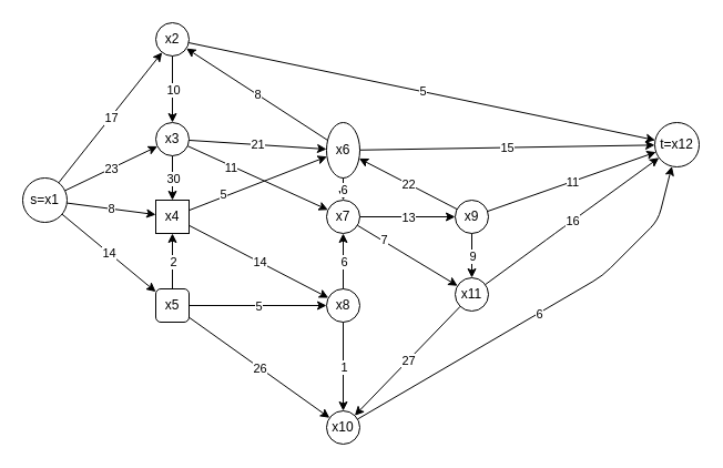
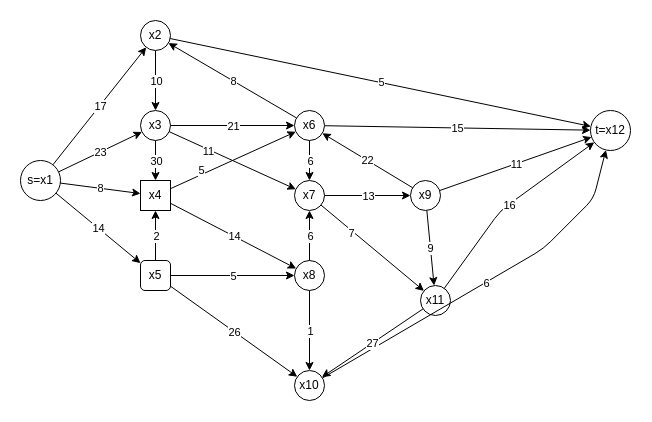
- <mxCell id="22" value="x6" style="ellipse;whiteSpace=wrap;html=1;aspect=fixed;" parent="1" vertex="1"><mxGeometry x="294" y="110" width="30" height="50" as="geometry" /></mxCell>
+ <mxCell id="22" value="x6" style="ellipse;whiteSpace=wrap;html=1;aspect=fixed;" parent="1" vertex="1"><mxGeometry x="294" y="110" width="30" height="30" as="geometry" /></mxCell>
- <mxCell id="49" value="x11" style="ellipse;whiteSpace=wrap;html=1;aspect=fixed;" parent="1" vertex="1"><mxGeometry x="410" y="250" width="30" height="30" as="geometry" /></mxCell>
+ <mxCell id="49" value="x11" style="ellipse;whiteSpace=wrap;html=1;aspect=fixed;" parent="1" vertex="1"><mxGeometry x="420" y="285" width="30" height="30" as="geometry" /></mxCell>
